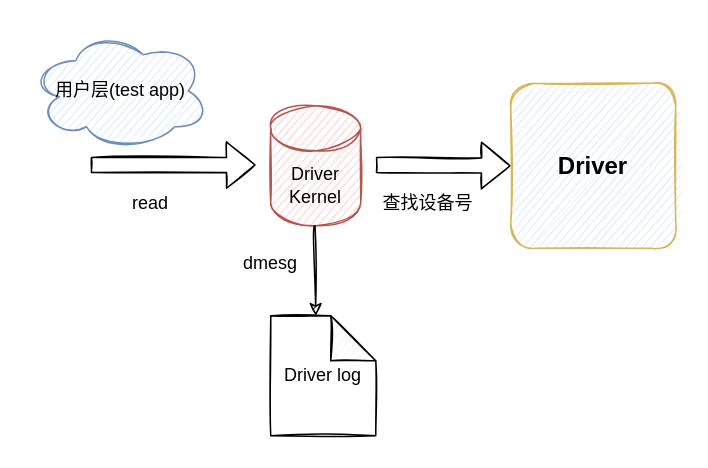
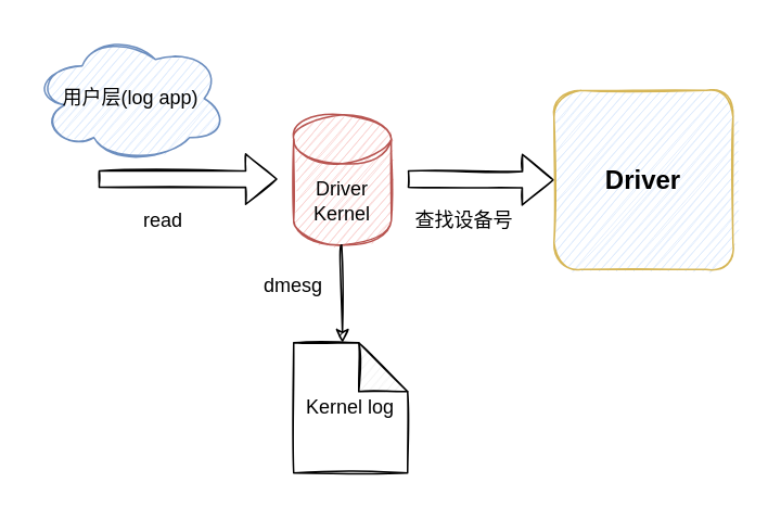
- <mxCell id="3" value="用户层(test app)" style="ellipse;shape=cloud;whiteSpace=wrap;html=1;fillColor=#dae8fc;strokeColor=#6c8ebf;rounded=1;sketch=1;" vertex="1" parent="1"><mxGeometry x="20" y="20" width="120" height="80" as="geometry" /></mxCell>
+ <mxCell id="3" value="用户层(log app)" style="ellipse;shape=cloud;whiteSpace=wrap;html=1;fillColor=#dae8fc;strokeColor=#6c8ebf;rounded=1;sketch=1;" vertex="1" parent="1"><mxGeometry x="20" y="20" width="120" height="80" as="geometry" /></mxCell>
- <mxCell id="10" value="&lt;span&gt;Driver log&lt;/span&gt;" style="shape=note;whiteSpace=wrap;html=1;backgroundOutline=1;darkOpacity=0.05;rounded=1;sketch=1;" vertex="1" parent="1"><mxGeometry x="180" y="210" width="70" height="80" as="geometry" /></mxCell>
+ <mxCell id="10" value="&lt;span&gt;Kernel log&lt;/span&gt;" style="shape=note;whiteSpace=wrap;html=1;backgroundOutline=1;darkOpacity=0.05;rounded=1;sketch=1;" vertex="1" parent="1"><mxGeometry x="180" y="210" width="70" height="80" as="geometry" /></mxCell>
